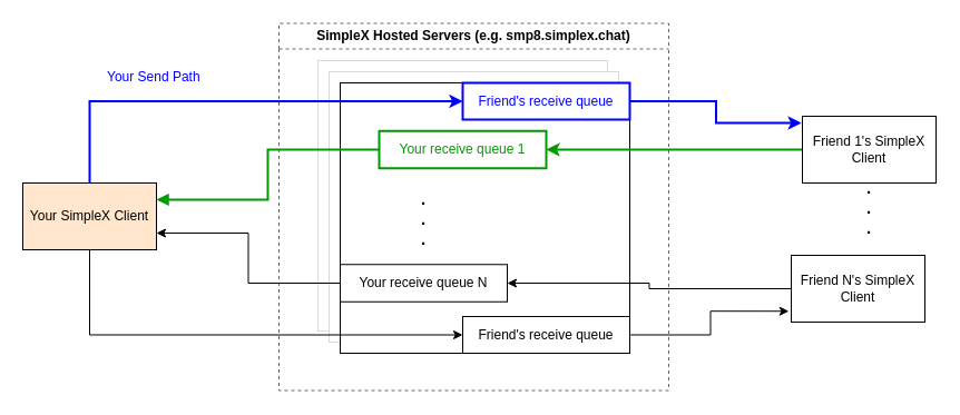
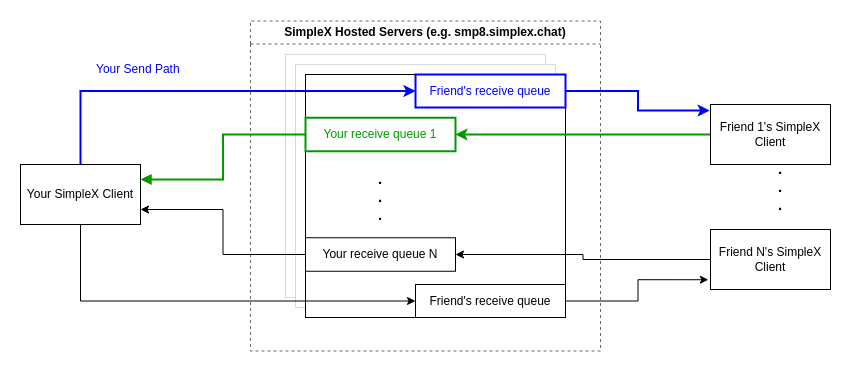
- <mxCell id="7" value="&lt;font color=&quot;#009900&quot;&gt;Your receive queue 1&lt;/font&gt;" style="rounded=0;whiteSpace=wrap;html=1;strokeColor=#009900;strokeWidth=2;" vertex="1" parent="3"><mxGeometry x="90" y="96.75" width="150" height="33.5" as="geometry" /></mxCell>
+ <mxCell id="7" value="&lt;font color=&quot;#009900&quot;&gt;Your receive queue 1&lt;/font&gt;" style="rounded=0;whiteSpace=wrap;html=1;strokeColor=#009900;strokeWidth=2;" vertex="1" parent="3"><mxGeometry x="55" y="96.75" width="150" height="33.5" as="geometry" /></mxCell>
- <mxCell id="13" value="Friend 1's SimpleX Client" style="rounded=0;whiteSpace=wrap;html=1;" vertex="1" parent="1"><mxGeometry x="720" y="104" width="120" height="60" as="geometry" /></mxCell>
+ <mxCell id="13" value="Friend 1's SimpleX Client" style="rounded=0;whiteSpace=wrap;html=1;" vertex="1" parent="1"><mxGeometry x="710" y="104" width="120" height="60" as="geometry" /></mxCell>
- <mxCell id="2" value="Your SimpleX Client" style="rounded=0;whiteSpace=wrap;html=1;fillColor=#ffe6cc;" vertex="1" parent="1"><mxGeometry x="20" y="164" width="120" height="60" as="geometry" /></mxCell>
+ <mxCell id="2" value="Your SimpleX Client" style="rounded=0;whiteSpace=wrap;html=1;" vertex="1" parent="1"><mxGeometry x="20" y="164" width="120" height="60" as="geometry" /></mxCell>
